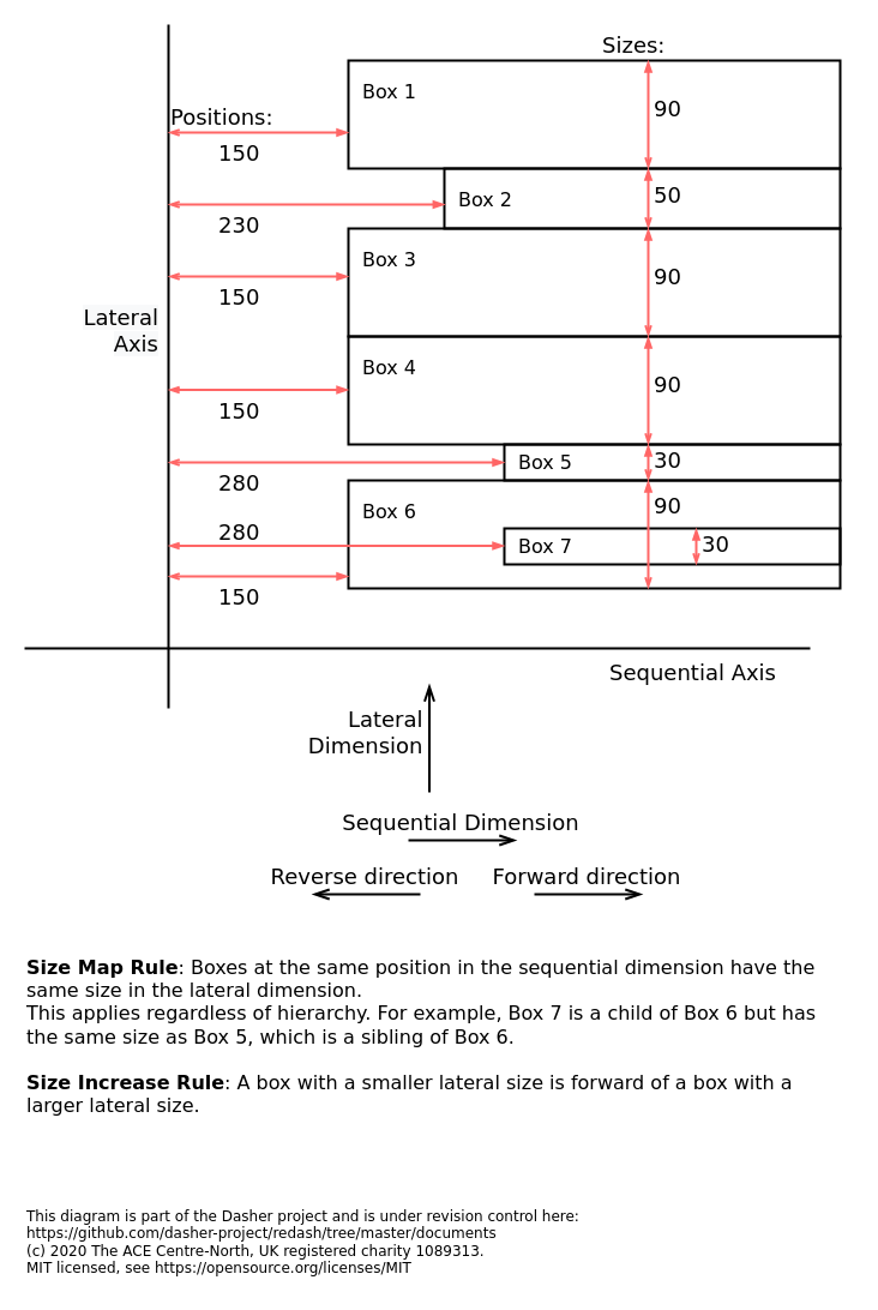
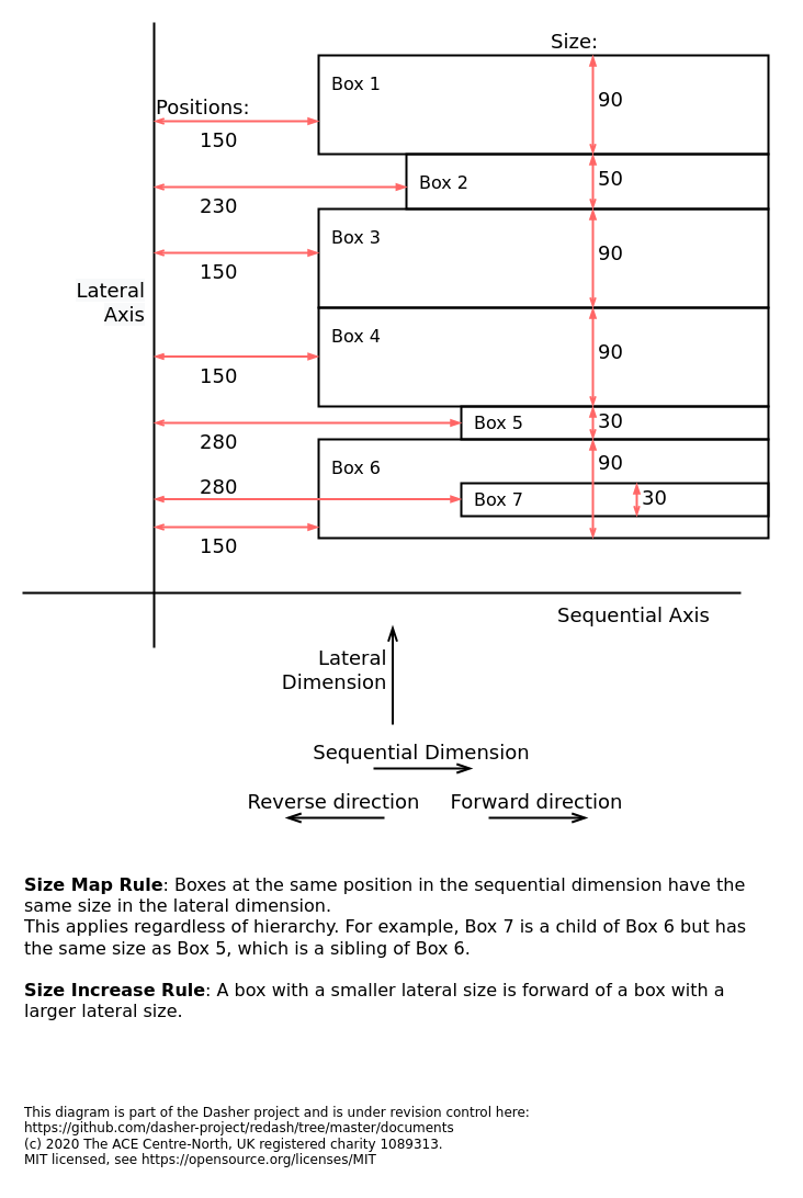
- <mxCell id="32" value="Sizes:" style="rounded=0;shadow=0;comic=0;labelBackgroundColor=none;strokeWidth=2;fillColor=none;fontFamily=DejaVu Sans;fontSize=18;fontColor=#000000;align=left;arcSize=20;spacingTop=0;spacingLeft=0;spacing=2;spacingBottom=0;spacingRight=0;points=[[0.2, 0], [0.4, 0], [0.6, 0], [0.8, 0], [0.5,1]];strokeColor=none;verticalAlign=top;" parent="1" vertex="1"><mxGeometry x="500" y="20" width="70" height="30" as="geometry" /></mxCell>
+ <mxCell id="32" value="Size:" style="rounded=0;shadow=0;comic=0;labelBackgroundColor=none;strokeWidth=2;fillColor=none;fontFamily=DejaVu Sans;fontSize=18;fontColor=#000000;align=left;arcSize=20;spacingTop=0;spacingLeft=0;spacing=2;spacingBottom=0;spacingRight=0;points=[[0.2, 0], [0.4, 0], [0.6, 0], [0.8, 0], [0.5,1]];strokeColor=none;verticalAlign=top;" parent="1" vertex="1"><mxGeometry x="500" y="20" width="70" height="30" as="geometry" /></mxCell>
